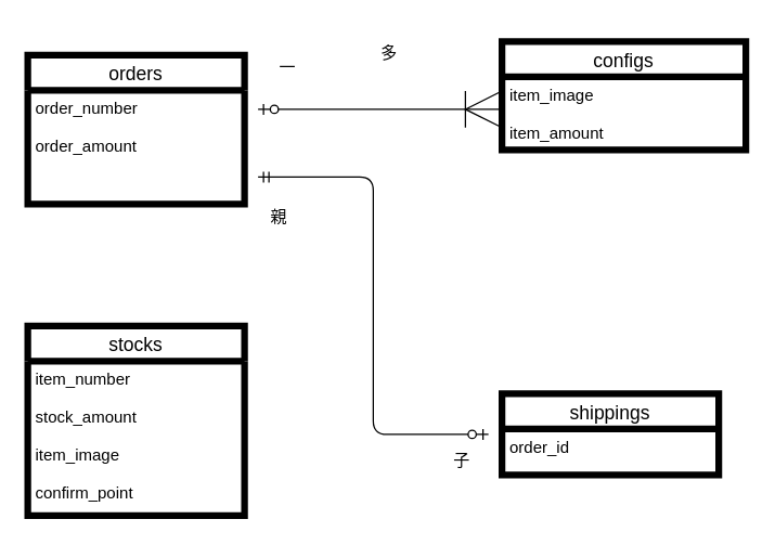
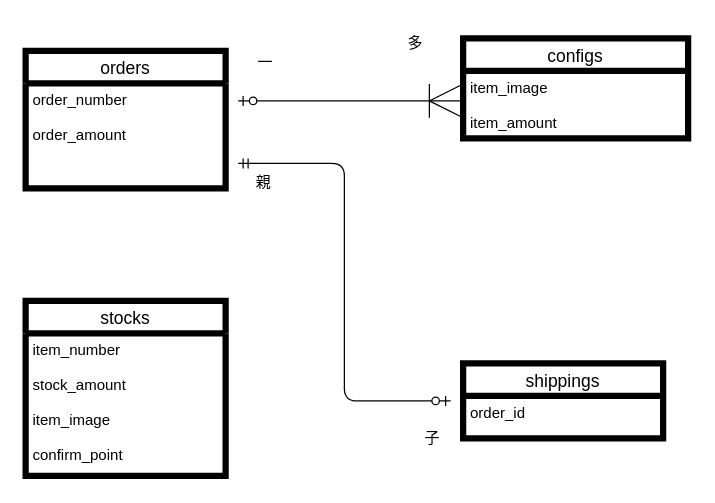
- <mxCell id="11" value="多" style="text;strokeColor=none;fillColor=none;spacingLeft=4;spacingRight=4;overflow=hidden;rotatable=0;points=[[0,0.5],[1,0.5]];portConstraint=eastwest;fontSize=12;" parent="1" vertex="1"><mxGeometry x="275" y="25" width="40" height="30" as="geometry" /></mxCell>
+ <mxCell id="11" value="多" style="text;strokeColor=none;fillColor=none;spacingLeft=4;spacingRight=4;overflow=hidden;rotatable=0;points=[[0,0.5],[1,0.5]];portConstraint=eastwest;fontSize=12;" parent="1" vertex="1"><mxGeometry x="320" y="20" width="40" height="30" as="geometry" /></mxCell>
- <mxCell id="14" value="親" style="text;html=1;align=center;verticalAlign=middle;resizable=0;points=[];autosize=1;strokeColor=none;fillColor=none;" vertex="1" parent="1"><mxGeometry x="190" y="150" width="30" height="20" as="geometry" /></mxCell>
+ <mxCell id="14" value="親" style="text;html=1;align=center;verticalAlign=middle;resizable=0;points=[];autosize=1;strokeColor=none;fillColor=none;" vertex="1" parent="1"><mxGeometry x="195" y="135" width="30" height="20" as="geometry" /></mxCell>
- <mxCell id="9" value="子" style="text;html=1;align=center;verticalAlign=middle;resizable=0;points=[];autosize=1;strokeColor=none;fillColor=none;" parent="1" vertex="1"><mxGeometry x="325" y="330" width="30" height="20" as="geometry" /></mxCell>
+ <mxCell id="9" value="子" style="text;html=1;align=center;verticalAlign=middle;resizable=0;points=[];autosize=1;strokeColor=none;fillColor=none;" parent="1" vertex="1"><mxGeometry x="330" y="340" width="30" height="20" as="geometry" /></mxCell>
